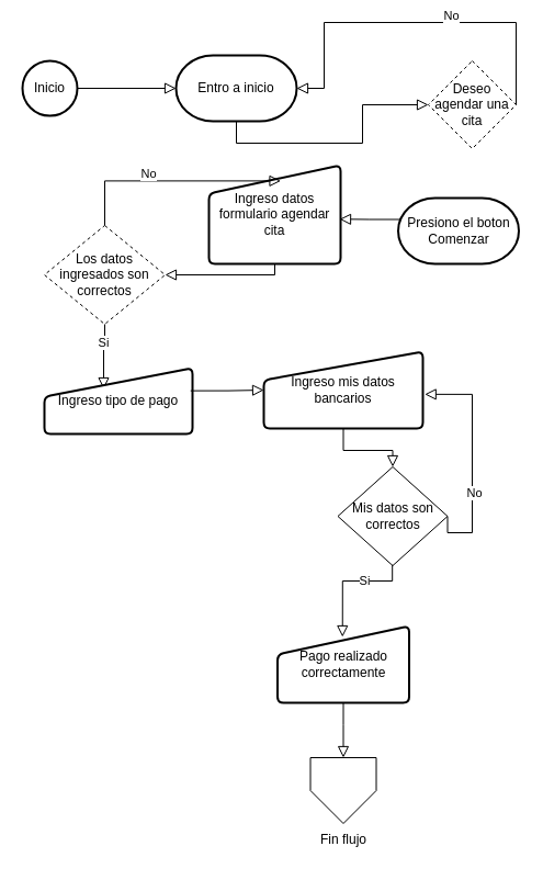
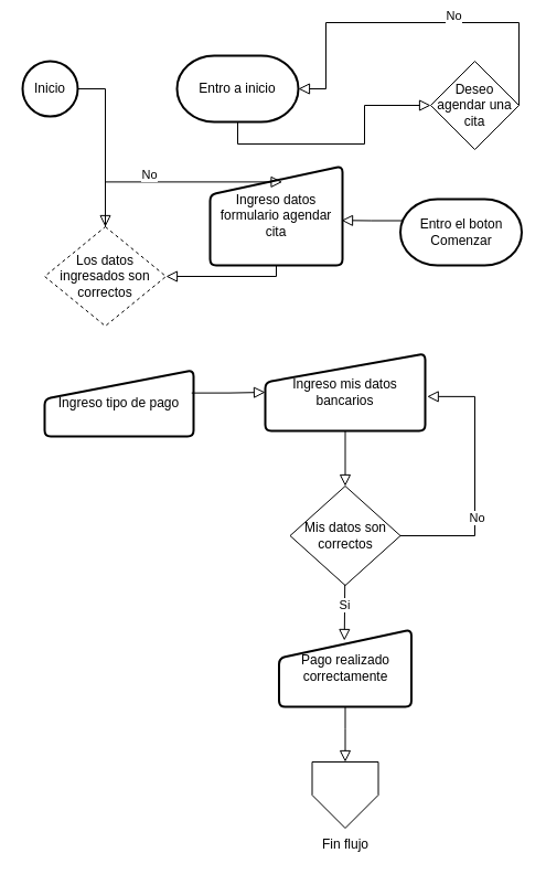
- <mxCell id="4" value="" style="rounded=0;html=1;jettySize=auto;orthogonalLoop=1;fontSize=11;endArrow=block;endFill=0;endSize=8;strokeWidth=1;shadow=0;labelBackgroundColor=none;edgeStyle=orthogonalEdgeStyle;entryX=0;entryY=0.5;entryDx=0;entryDy=0;entryPerimeter=0;exitX=1;exitY=0.5;exitDx=0;exitDy=0;exitPerimeter=0;" edge="1" parent="1" source="2" target="3"><mxGeometry relative="1" as="geometry"><mxPoint x="375" y="540" as="sourcePoint" /><mxPoint x="375" y="590" as="targetPoint" /></mxGeometry></mxCell>
+ <mxCell id="4" value="" style="rounded=0;html=1;jettySize=auto;orthogonalLoop=1;fontSize=11;endArrow=block;endFill=0;endSize=8;strokeWidth=1;shadow=0;labelBackgroundColor=none;edgeStyle=orthogonalEdgeStyle;exitX=1;exitY=0.5;exitDx=0;exitDy=0;exitPerimeter=0;" edge="1" parent="1" source="2" target="12"><mxGeometry relative="1" as="geometry"><mxPoint x="375" y="540" as="sourcePoint" /><mxPoint x="375" y="590" as="targetPoint" /></mxGeometry></mxCell>
- <mxCell id="6" value="Deseo agendar una cita" style="rhombus;whiteSpace=wrap;html=1;dashed=1;" vertex="1" parent="1"><mxGeometry x="390" y="55" width="80" height="80" as="geometry" /></mxCell>
+ <mxCell id="6" value="Deseo agendar una cita" style="rhombus;whiteSpace=wrap;html=1;" vertex="1" parent="1"><mxGeometry x="390" y="55" width="80" height="80" as="geometry" /></mxCell>
- <mxCell id="9" value="Presiono el boton Comenzar" style="strokeWidth=2;html=1;shape=mxgraph.flowchart.terminator;whiteSpace=wrap;" vertex="1" parent="1"><mxGeometry x="362.5" y="180" width="110" height="60" as="geometry" /></mxCell>
+ <mxCell id="9" value="Entro el boton Comenzar" style="strokeWidth=2;html=1;shape=mxgraph.flowchart.terminator;whiteSpace=wrap;" vertex="1" parent="1"><mxGeometry x="362.5" y="180" width="110" height="60" as="geometry" /></mxCell>
- <mxCell id="16" value="" style="rounded=0;html=1;jettySize=auto;orthogonalLoop=1;fontSize=11;endArrow=block;endFill=0;endSize=8;strokeWidth=1;shadow=0;labelBackgroundColor=none;edgeStyle=orthogonalEdgeStyle;exitX=0.5;exitY=1;exitDx=0;exitDy=0;entryX=0.4;entryY=0.317;entryDx=0;entryDy=0;entryPerimeter=0;" edge="1" parent="1" source="12" target="18"><mxGeometry relative="1" as="geometry"><mxPoint x="330" y="420" as="sourcePoint" /><mxPoint x="110" y="340" as="targetPoint" /></mxGeometry></mxCell>
- <mxCell id="17" value="Si" style="edgeLabel;html=1;align=center;verticalAlign=middle;resizable=0;points=[];" vertex="1" connectable="0" parent="16"><mxGeometry x="-0.198" relative="1" as="geometry"><mxPoint x="-1" y="-7" as="offset" /></mxGeometry></mxCell>
- <mxCell id="19" value="Mis datos son correctos" style="rhombus;whiteSpace=wrap;html=1;" vertex="1" parent="1"><mxGeometry x="307.5" y="425" width="100" height="90" as="geometry" /></mxCell>
+ <mxCell id="19" value="Mis datos son correctos" style="rhombus;whiteSpace=wrap;html=1;" vertex="1" parent="1"><mxGeometry x="262.5" y="440" width="100" height="90" as="geometry" /></mxCell>
